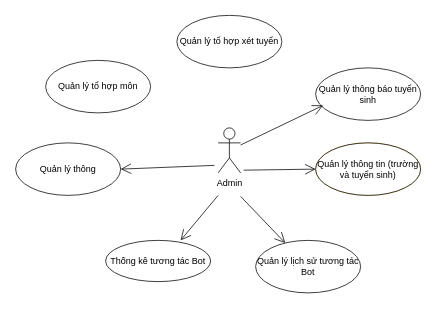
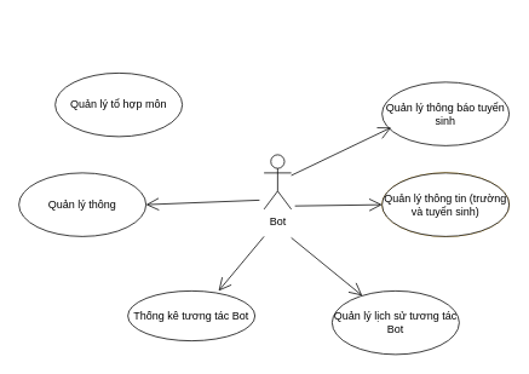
- <mxCell id="5" value="Quản lý tổ hợp xét tuyển" style="ellipse;whiteSpace=wrap;html=1;" vertex="1" parent="1"><mxGeometry x="235" y="20" width="140" height="70" as="geometry" /></mxCell>
- <mxCell id="2" value="Admin" style="shape=umlActor;verticalLabelPosition=bottom;labelBackgroundColor=#ffffff;verticalAlign=top;html=1;" vertex="1" parent="1"><mxGeometry x="290" y="170" width="30" height="60" as="geometry" /></mxCell>
+ <mxCell id="2" value="Bot" style="shape=umlActor;verticalLabelPosition=bottom;labelBackgroundColor=#ffffff;verticalAlign=top;html=1;" vertex="1" parent="1"><mxGeometry x="290" y="170" width="30" height="60" as="geometry" /></mxCell>
- <mxCell id="6" value="Quản lý lịch sử tương tác Bot" style="ellipse;whiteSpace=wrap;html=1;" vertex="1" parent="1"><mxGeometry x="340" y="320" width="140" height="70" as="geometry" /></mxCell>
+ <mxCell id="6" value="Quản lý lịch sử tương tác Bot" style="ellipse;whiteSpace=wrap;html=1;" vertex="1" parent="1"><mxGeometry x="365" y="320" width="140" height="70" as="geometry" /></mxCell>
